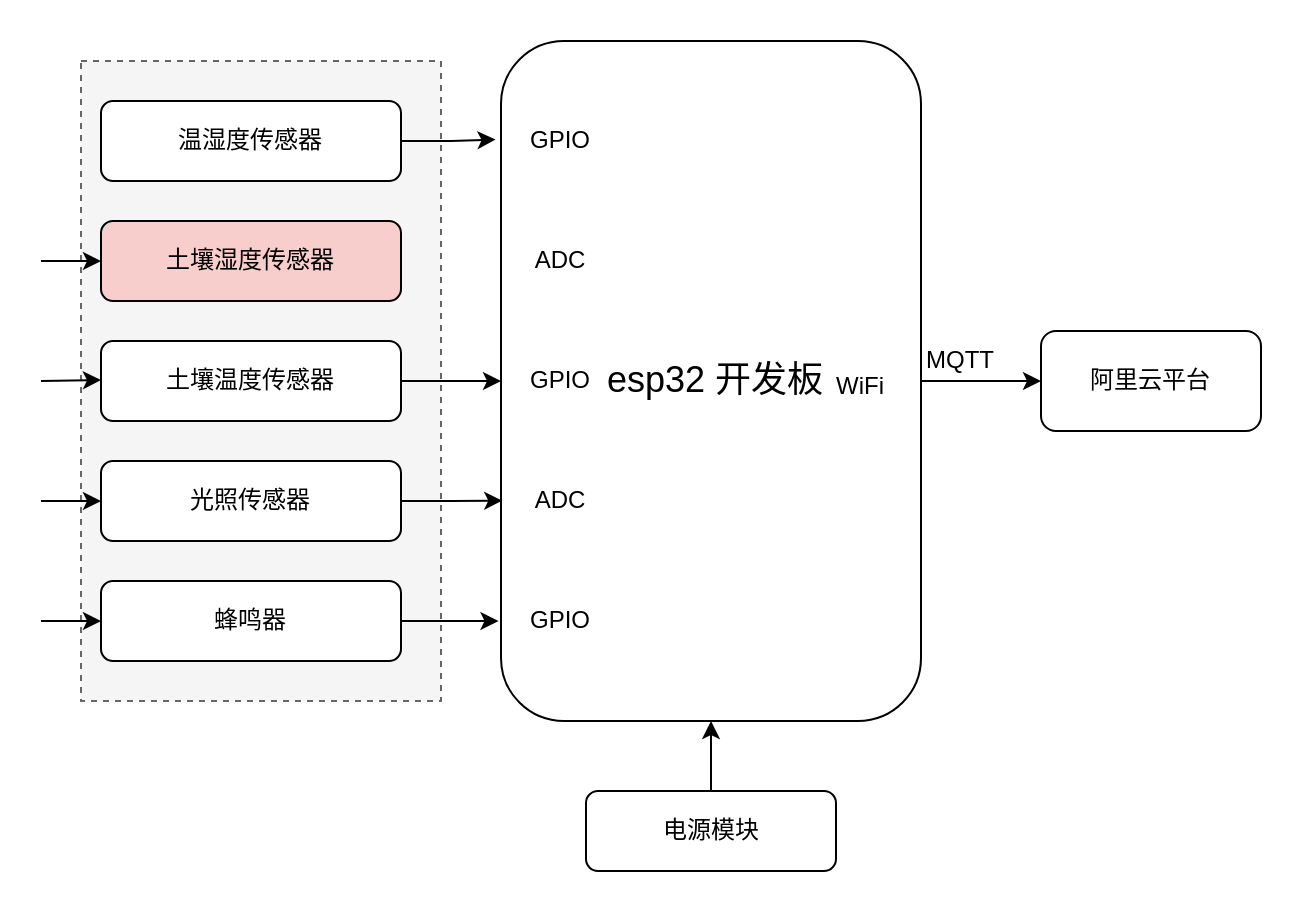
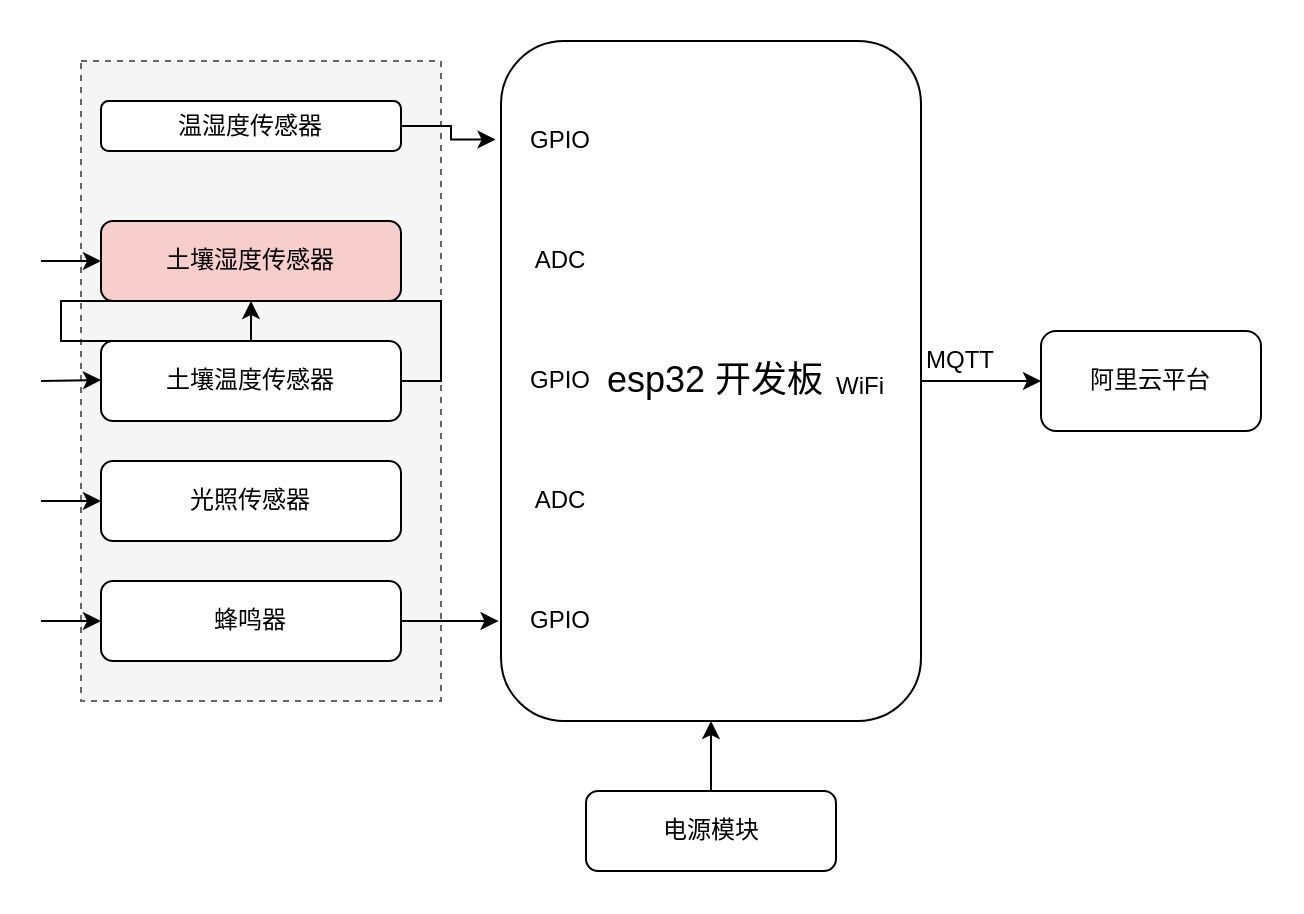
- <mxCell id="3" value="温湿度传感器" style="rounded=1;whiteSpace=wrap;html=1;" vertex="1" parent="1"><mxGeometry x="50" y="50" width="150" height="40" as="geometry" /></mxCell>
+ <mxCell id="3" value="温湿度传感器" style="rounded=1;whiteSpace=wrap;html=1;" vertex="1" parent="1"><mxGeometry x="50" y="50" width="150" height="25" as="geometry" /></mxCell>
- <mxCell id="5" style="edgeStyle=orthogonalEdgeStyle;rounded=0;orthogonalLoop=1;jettySize=auto;html=1;exitX=1;exitY=0.5;exitDx=0;exitDy=0;entryX=0;entryY=0.5;entryDx=0;entryDy=0;" edge="1" parent="1" source="6" target="10"><mxGeometry relative="1" as="geometry" /></mxCell>
+ <mxCell id="5" style="edgeStyle=orthogonalEdgeStyle;rounded=0;orthogonalLoop=1;jettySize=auto;html=1;exitX=1;exitY=0.5;exitDx=0;exitDy=0;" edge="1" parent="1" source="6" target="4"><mxGeometry relative="1" as="geometry" /></mxCell>
- <mxCell id="12" style="edgeStyle=orthogonalEdgeStyle;rounded=0;orthogonalLoop=1;jettySize=auto;html=1;entryX=0.003;entryY=0.676;entryDx=0;entryDy=0;entryPerimeter=0;" edge="1" parent="1" source="7" target="10"><mxGeometry relative="1" as="geometry" /></mxCell>
